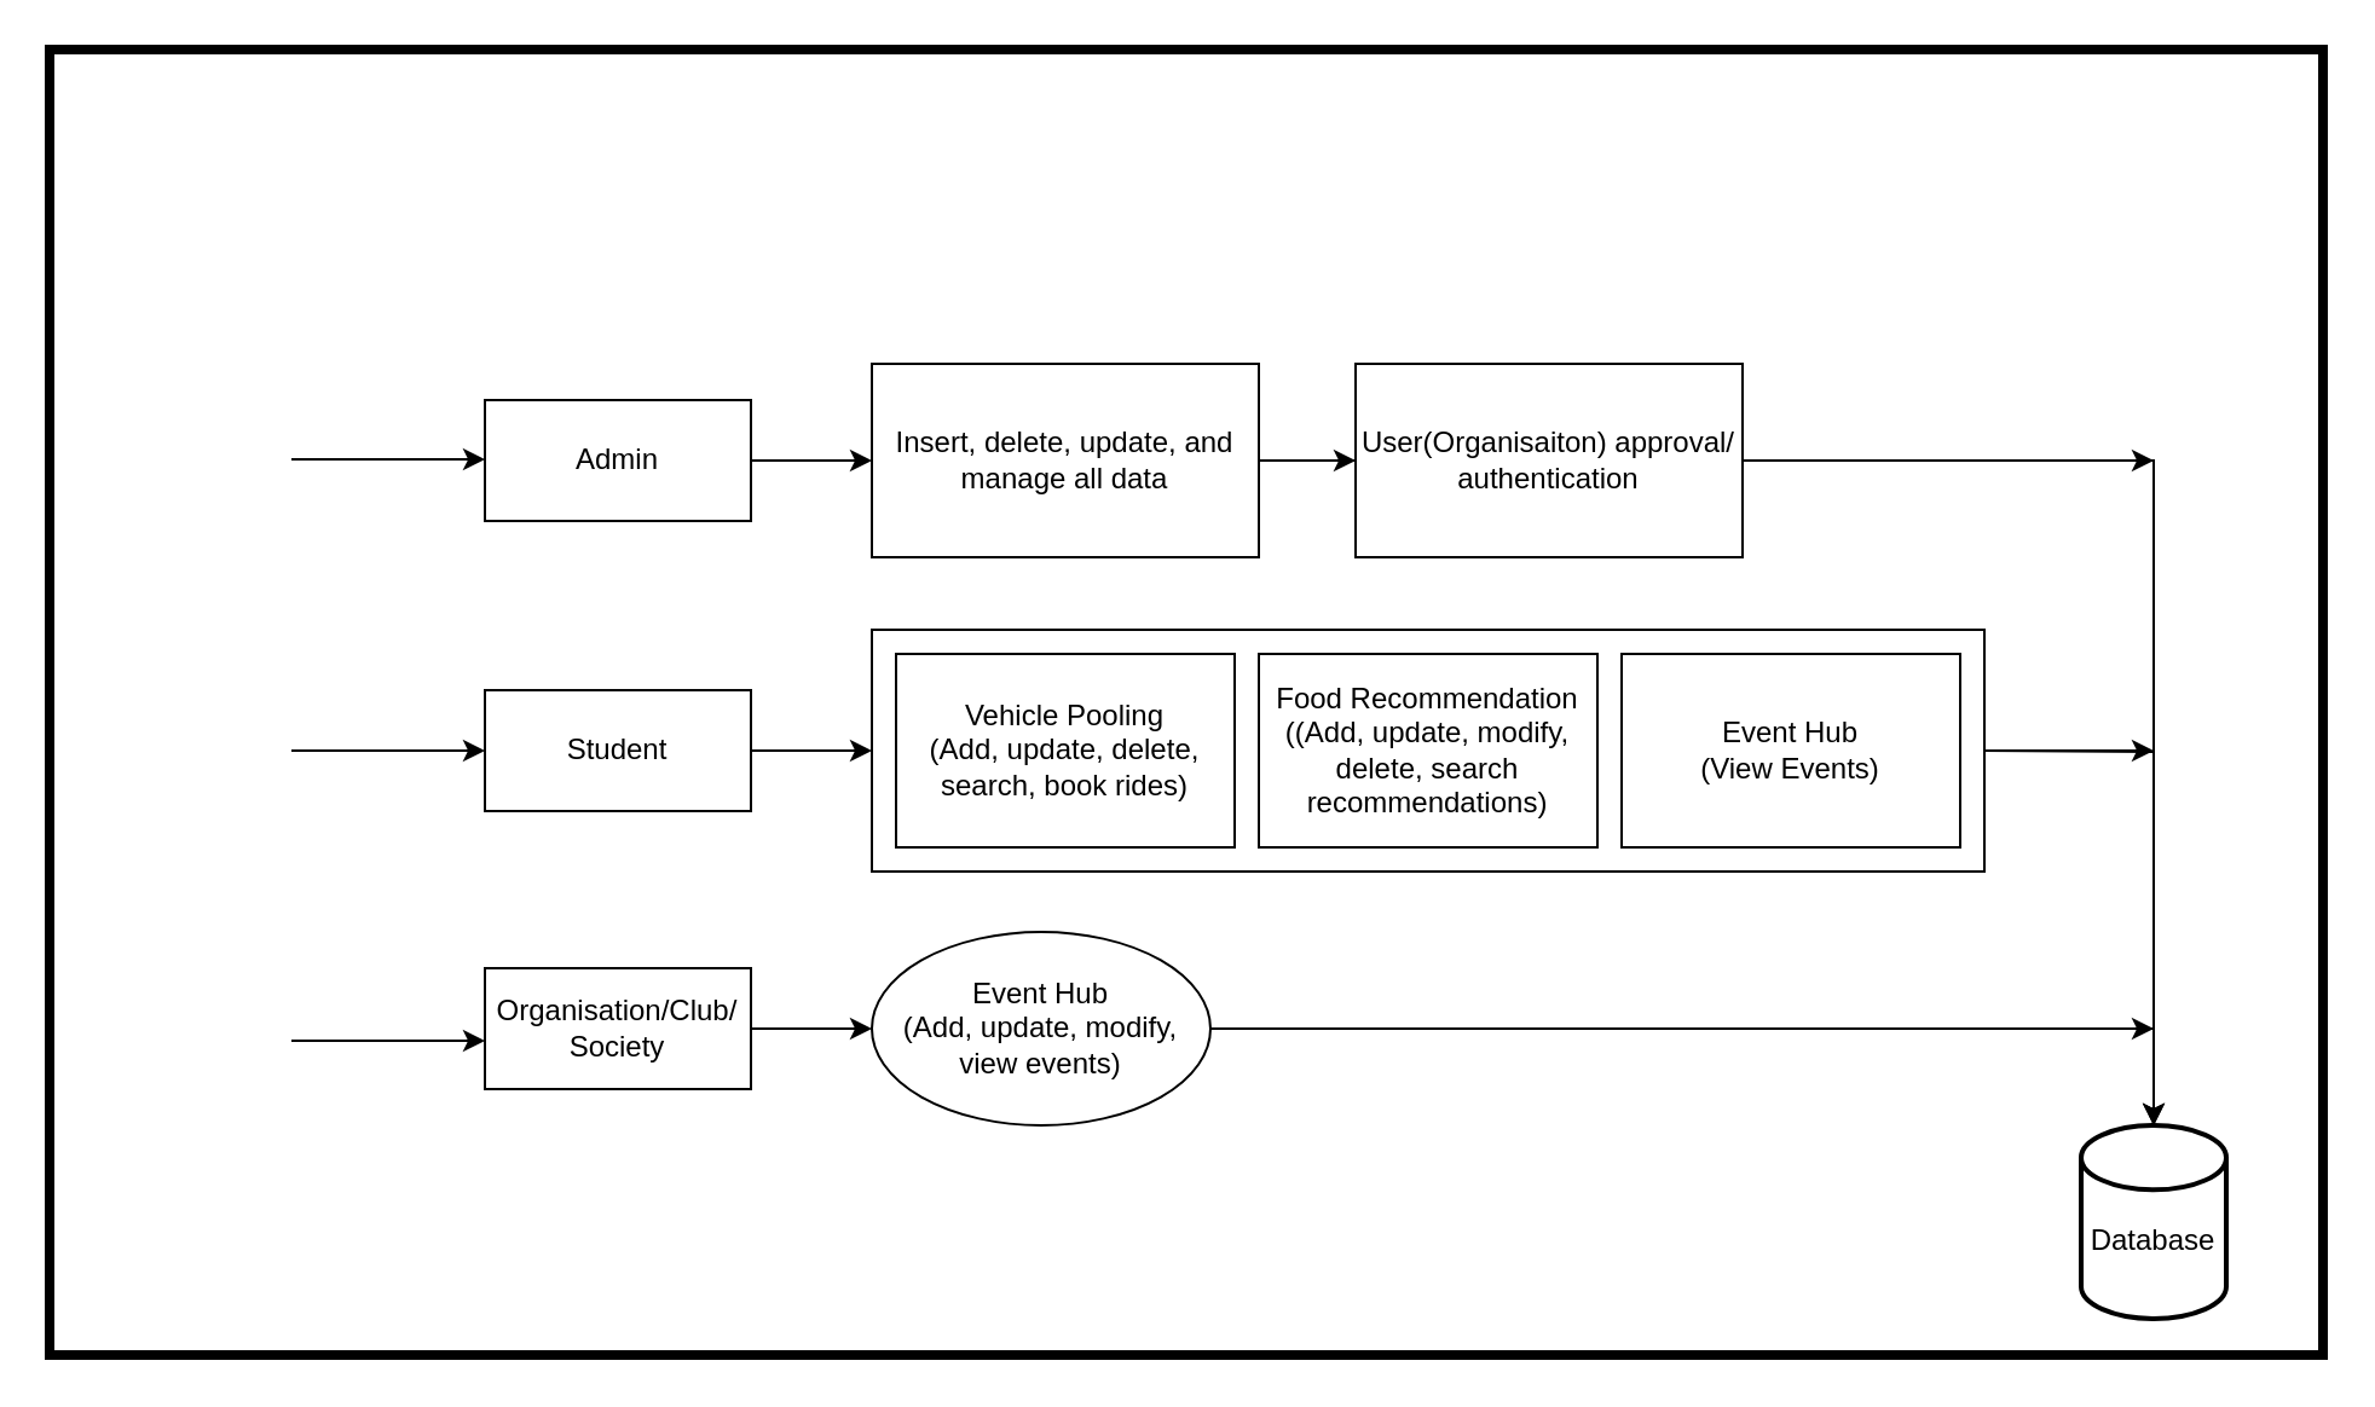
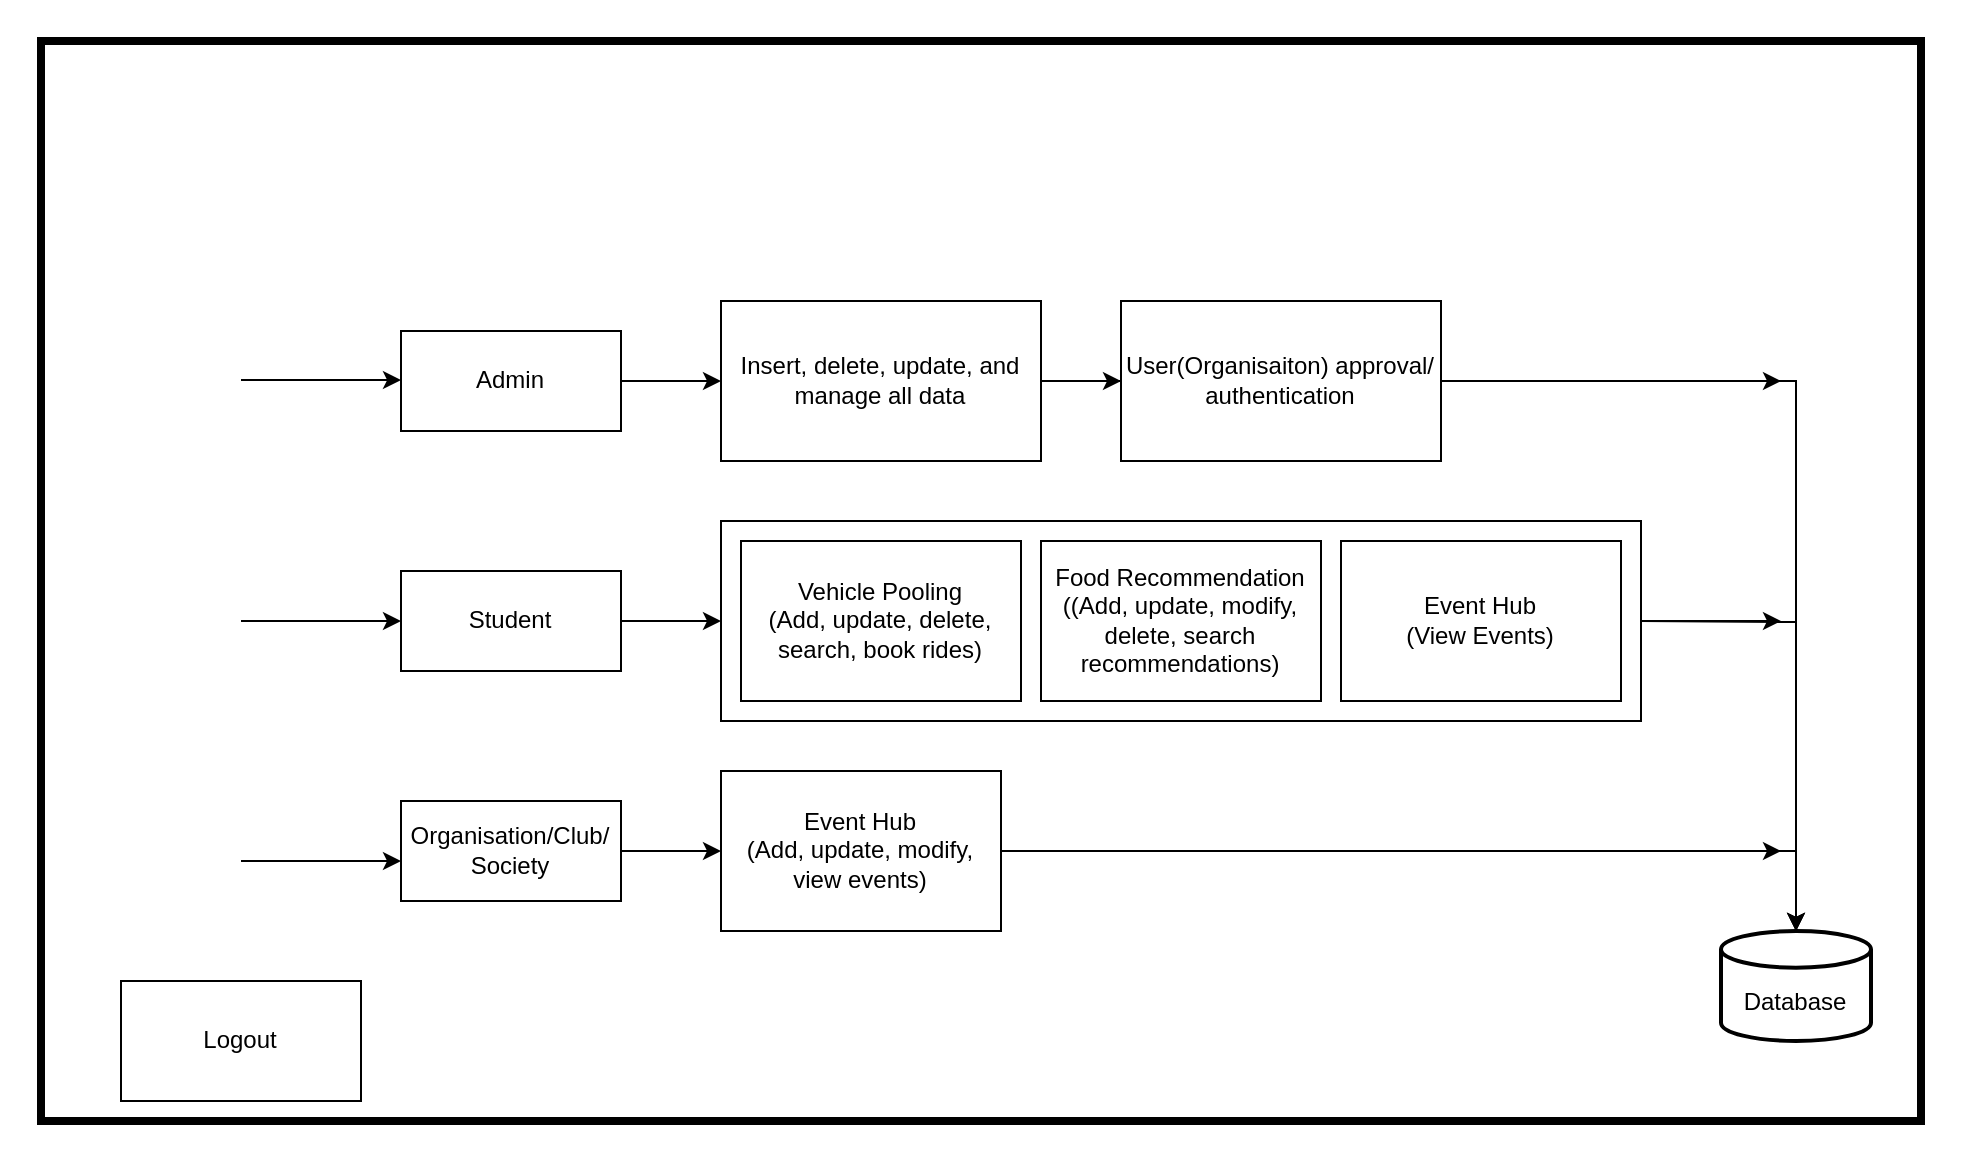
- <mxCell id="19" value="Event Hub&lt;br&gt;(Add, update, modify, view events)" style="ellipse;whiteSpace=wrap;html=1;" vertex="1" parent="1"><mxGeometry x="360" y="385" width="140" height="80" as="geometry" /></mxCell>
+ <mxCell id="19" value="Event Hub&lt;br&gt;(Add, update, modify, view events)" style="rounded=0;whiteSpace=wrap;html=1;" vertex="1" parent="1"><mxGeometry x="360" y="385" width="140" height="80" as="geometry" /></mxCell>
- <mxCell id="23" value="&lt;br&gt;Database" style="strokeWidth=2;html=1;shape=mxgraph.flowchart.database;whiteSpace=wrap;" vertex="1" parent="1"><mxGeometry x="860" y="465" width="60" height="80" as="geometry" /></mxCell>
+ <mxCell id="23" value="&lt;br&gt;Database" style="strokeWidth=2;html=1;shape=mxgraph.flowchart.database;whiteSpace=wrap;" vertex="1" parent="1"><mxGeometry x="860" y="465" width="75" height="55" as="geometry" /></mxCell>
+ <mxCell id="2" value="Logout" style="rounded=0;whiteSpace=wrap;html=1;" vertex="1" parent="1"><mxGeometry x="60" y="490" width="120" height="60" as="geometry" /></mxCell>
